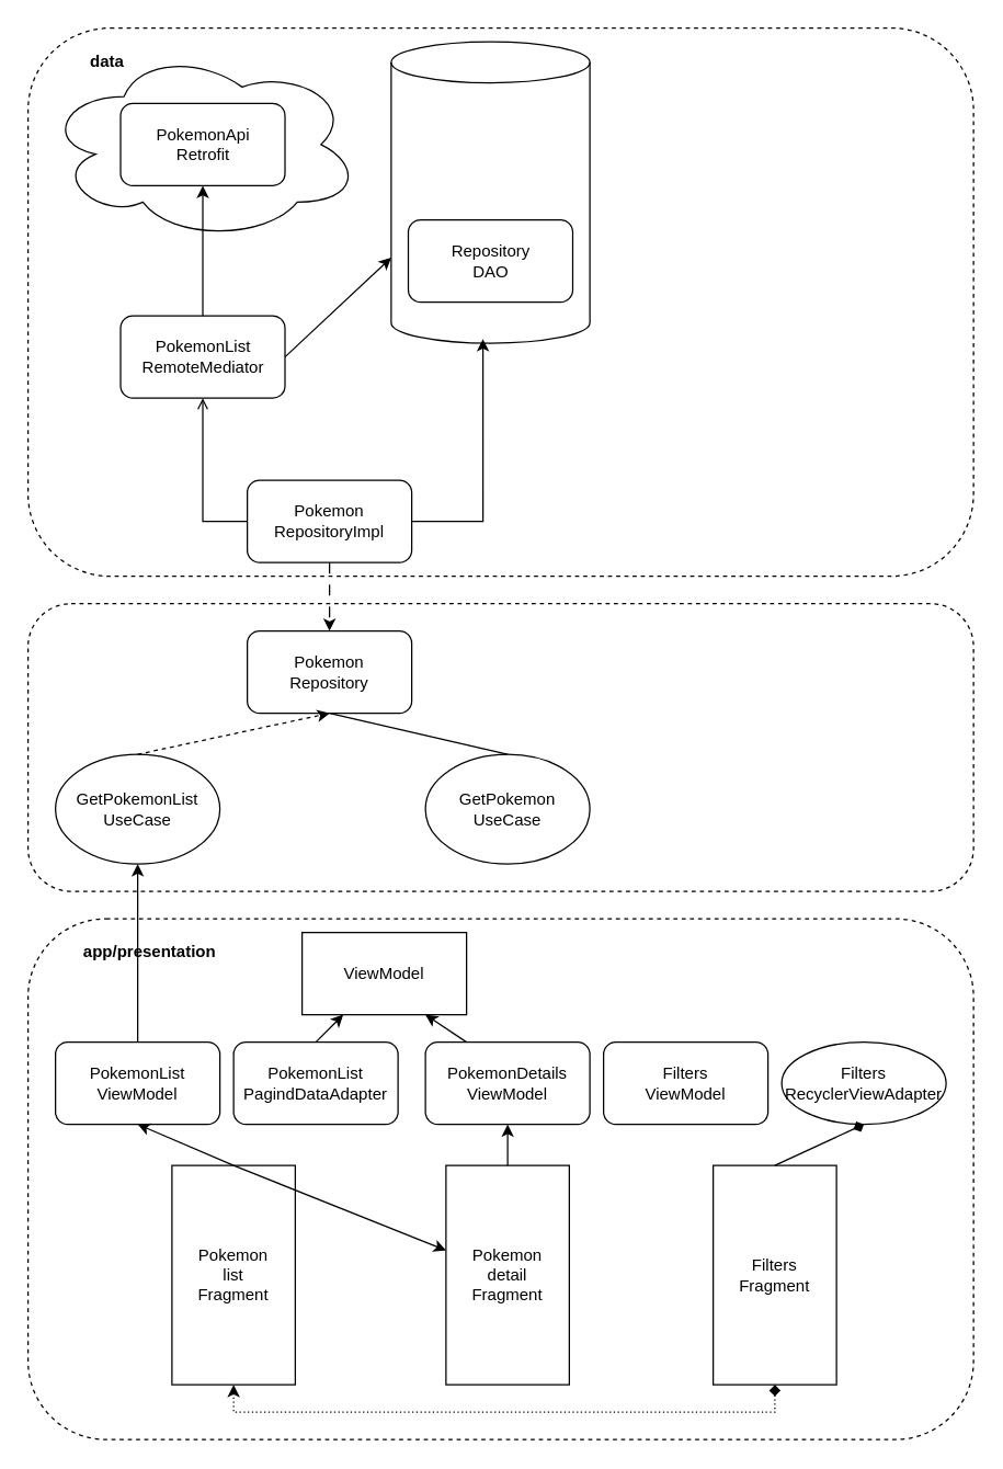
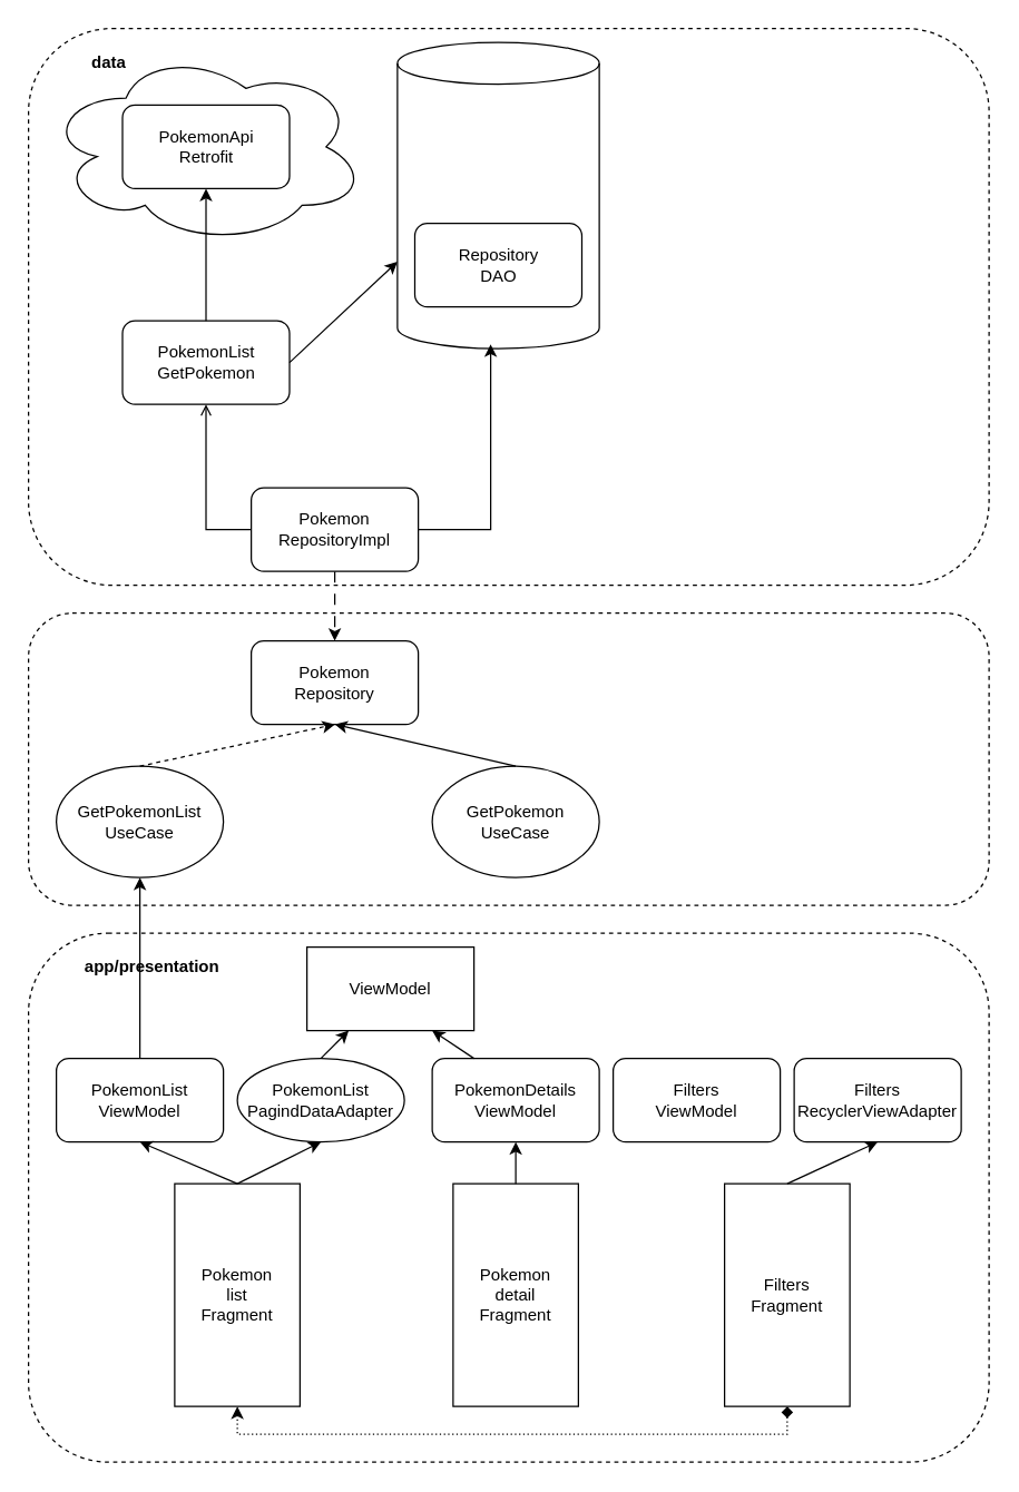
- <mxCell id="24" value="PokemonList&lt;div&gt;RemoteMediator&lt;/div&gt;" style="rounded=1;whiteSpace=wrap;html=1;" parent="1" vertex="1"><mxGeometry x="87.5" y="230" width="120" height="60" as="geometry" /></mxCell>
+ <mxCell id="24" value="PokemonList&lt;div&gt;GetPokemon&lt;/div&gt;" style="rounded=1;whiteSpace=wrap;html=1;" parent="1" vertex="1"><mxGeometry x="87.5" y="230" width="120" height="60" as="geometry" /></mxCell>
- <mxCell id="30" value="" style="endArrow=none;html=1;rounded=0;exitX=0.5;exitY=0;exitDx=0;exitDy=0;entryX=0.5;entryY=1;entryDx=0;entryDy=0;" parent="1" source="16" target="17" edge="1"><mxGeometry width="50" height="50" relative="1" as="geometry"><mxPoint x="480" y="540" as="sourcePoint" /><mxPoint x="380" y="460" as="targetPoint" /></mxGeometry></mxCell>
+ <mxCell id="30" value="" style="endArrow=classic;html=1;rounded=0;exitX=0.5;exitY=0;exitDx=0;exitDy=0;entryX=0.5;entryY=1;entryDx=0;entryDy=0;" parent="1" source="16" target="17" edge="1"><mxGeometry width="50" height="50" relative="1" as="geometry"><mxPoint x="480" y="540" as="sourcePoint" /><mxPoint x="380" y="460" as="targetPoint" /></mxGeometry></mxCell>
- <mxCell id="20" value="PokemonList&lt;br&gt;&lt;div&gt;&lt;span style=&quot;background-color: transparent; color: light-dark(rgb(0, 0, 0), rgb(255, 255, 255));&quot;&gt;PagindData&lt;/span&gt;Adapter&lt;/div&gt;" style="rounded=1;whiteSpace=wrap;html=1;" parent="1" vertex="1"><mxGeometry x="170" y="760" width="120" height="60" as="geometry" /></mxCell>
+ <mxCell id="20" value="PokemonList&lt;br&gt;&lt;div&gt;&lt;span style=&quot;background-color: transparent; color: light-dark(rgb(0, 0, 0), rgb(255, 255, 255));&quot;&gt;PagindData&lt;/span&gt;Adapter&lt;/div&gt;" style="ellipse;whiteSpace=wrap;html=1;" parent="1" vertex="1"><mxGeometry x="170" y="760" width="120" height="60" as="geometry" /></mxCell>
- <mxCell id="42" value="Filters&lt;br&gt;&lt;div&gt;RecyclerViewAdapter&lt;/div&gt;" style="ellipse;whiteSpace=wrap;html=1;" vertex="1" parent="1"><mxGeometry x="570" y="760" width="120" height="60" as="geometry" /></mxCell>
+ <mxCell id="42" value="Filters&lt;br&gt;&lt;div&gt;RecyclerViewAdapter&lt;/div&gt;" style="rounded=1;whiteSpace=wrap;html=1;" vertex="1" parent="1"><mxGeometry x="570" y="760" width="120" height="60" as="geometry" /></mxCell>
- <mxCell id="43" value="" style="endArrow=diamond;html=1;rounded=0;exitX=0.5;exitY=0;exitDx=0;exitDy=0;entryX=0.5;entryY=1;entryDx=0;entryDy=0;" edge="1" parent="1" source="19" target="42"><mxGeometry width="50" height="50" relative="1" as="geometry"><mxPoint x="670" y="920" as="sourcePoint" /><mxPoint x="720" y="870" as="targetPoint" /></mxGeometry></mxCell>
+ <mxCell id="43" value="" style="endArrow=classic;html=1;rounded=0;exitX=0.5;exitY=0;exitDx=0;exitDy=0;entryX=0.5;entryY=1;entryDx=0;entryDy=0;" edge="1" parent="1" source="19" target="42"><mxGeometry width="50" height="50" relative="1" as="geometry"><mxPoint x="670" y="920" as="sourcePoint" /><mxPoint x="720" y="870" as="targetPoint" /></mxGeometry></mxCell>
- <mxCell id="26" value="" style="endArrow=classic;html=1;rounded=0;exitX=0.5;exitY=0;exitDx=0;exitDy=0;" parent="1" source="14" target="18" edge="1"><mxGeometry width="50" height="50" relative="1" as="geometry"><mxPoint x="570" y="670" as="sourcePoint" /><mxPoint x="620" y="620" as="targetPoint" /></mxGeometry></mxCell>
+ <mxCell id="26" value="" style="endArrow=classic;html=1;rounded=0;exitX=0.5;exitY=0;exitDx=0;exitDy=0;entryX=0.5;entryY=1;entryDx=0;entryDy=0;" parent="1" source="14" target="20" edge="1"><mxGeometry width="50" height="50" relative="1" as="geometry"><mxPoint x="570" y="670" as="sourcePoint" /><mxPoint x="620" y="620" as="targetPoint" /></mxGeometry></mxCell>
